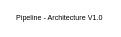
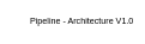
- <mxCell id="2" value="Pipeline - Architecture V1.0&amp;nbsp;" style="text;html=1;align=center;verticalAlign=middle;resizable=0;points=[];autosize=1;strokeColor=none;fillColor=none;" vertex="1" parent="1"><mxGeometry x="20" y="20" width="160" height="20" as="geometry" /></mxCell>
+ <mxCell id="2" value="Pipeline - Architecture V1.0&amp;nbsp;" style="text;html=1;align=center;verticalAlign=middle;resizable=0;points=[];autosize=1;strokeColor=none;fillColor=none;" vertex="1" parent="1"><mxGeometry x="35" y="20" width="160" height="20" as="geometry" /></mxCell>
